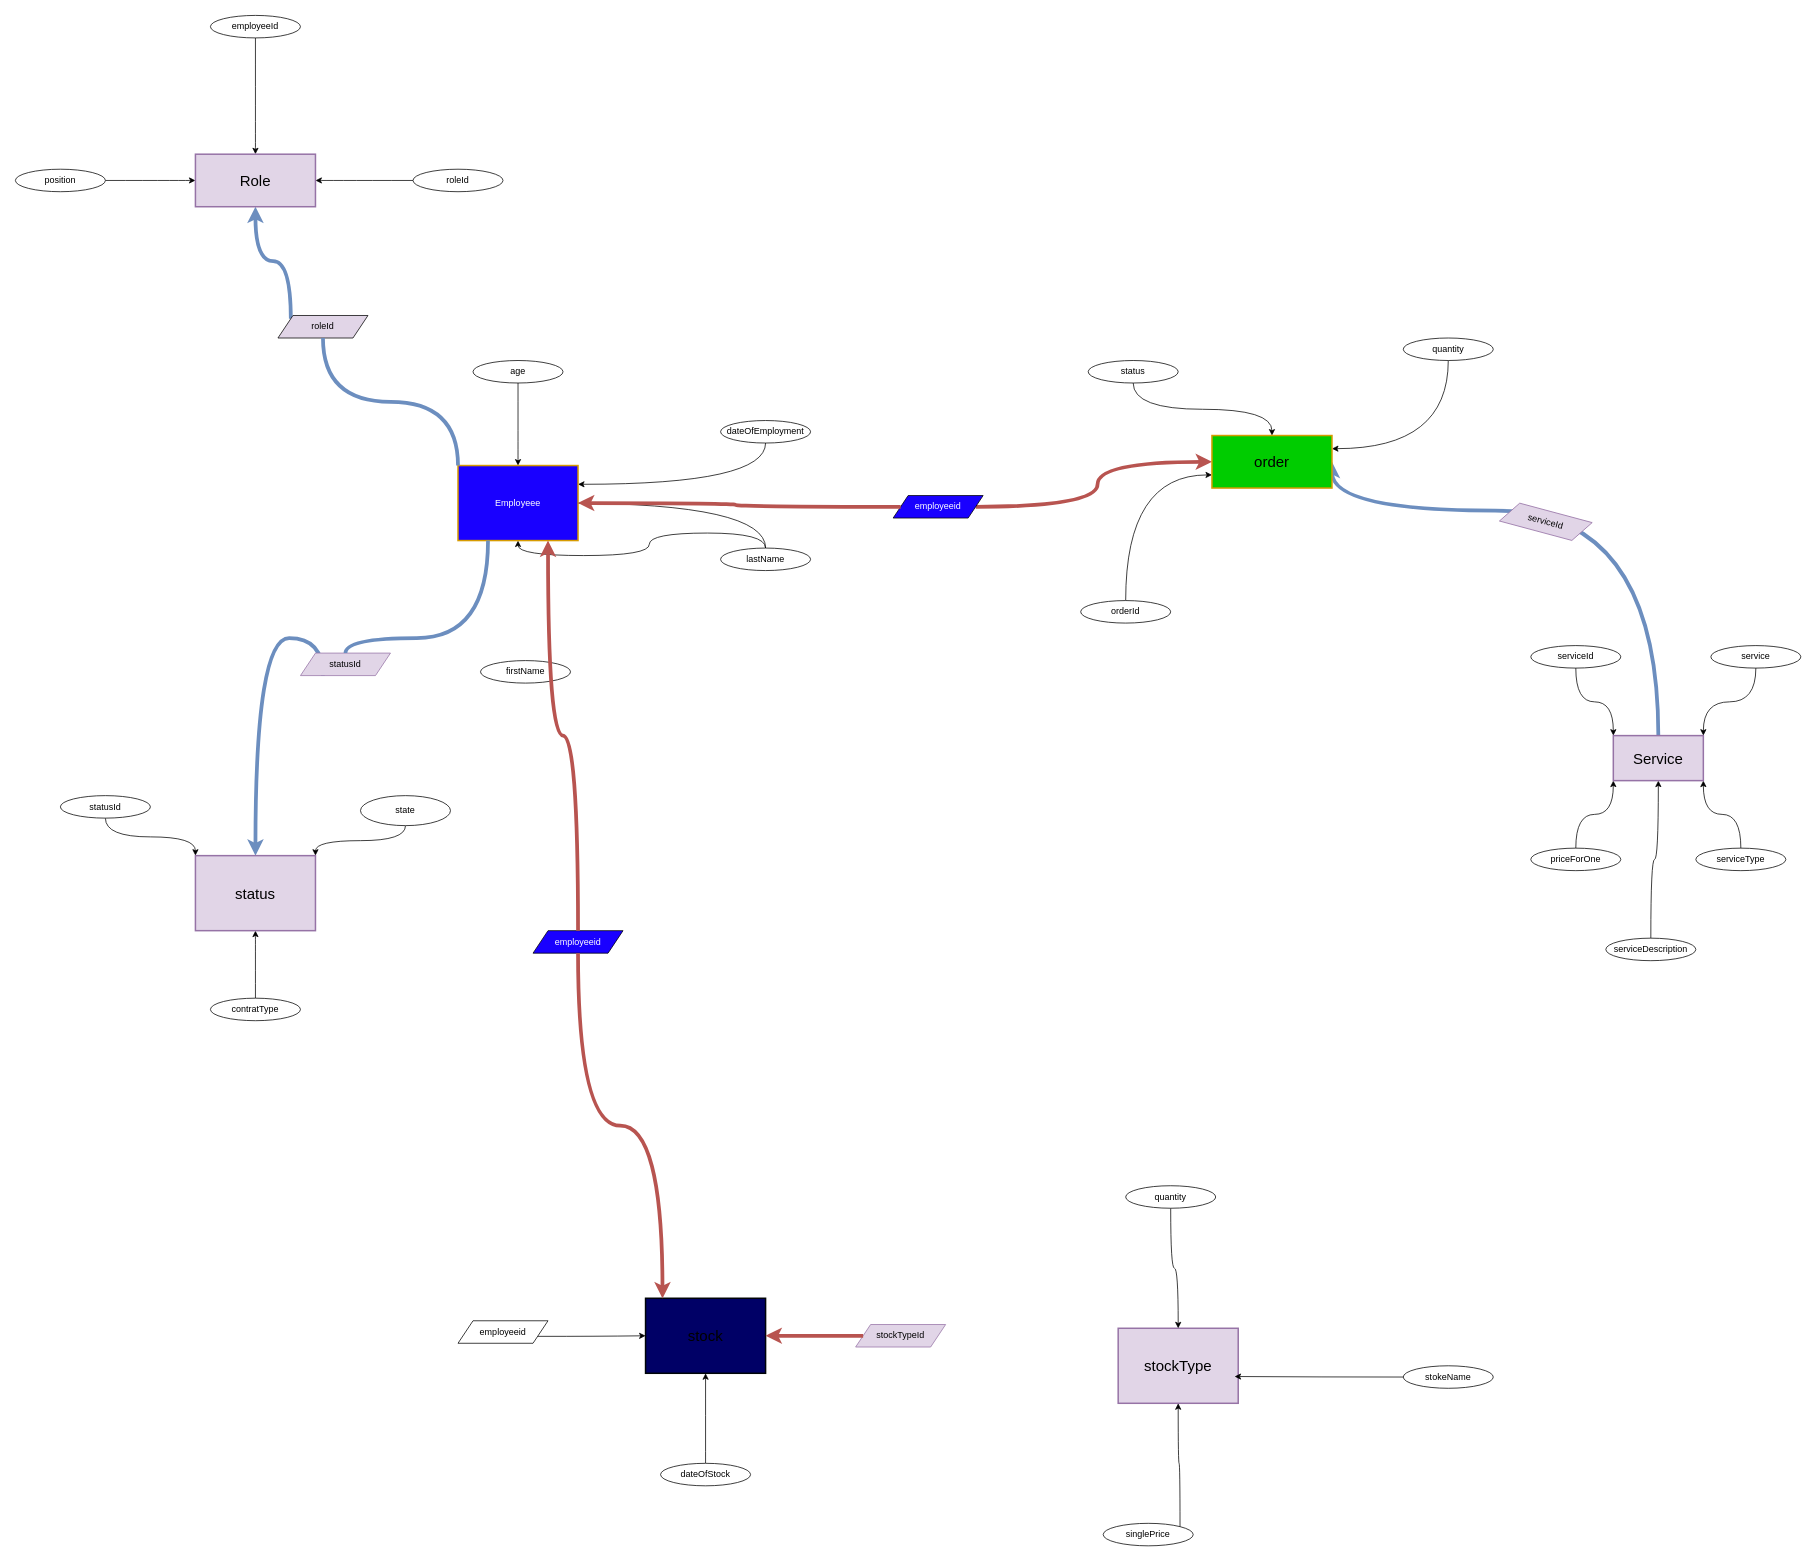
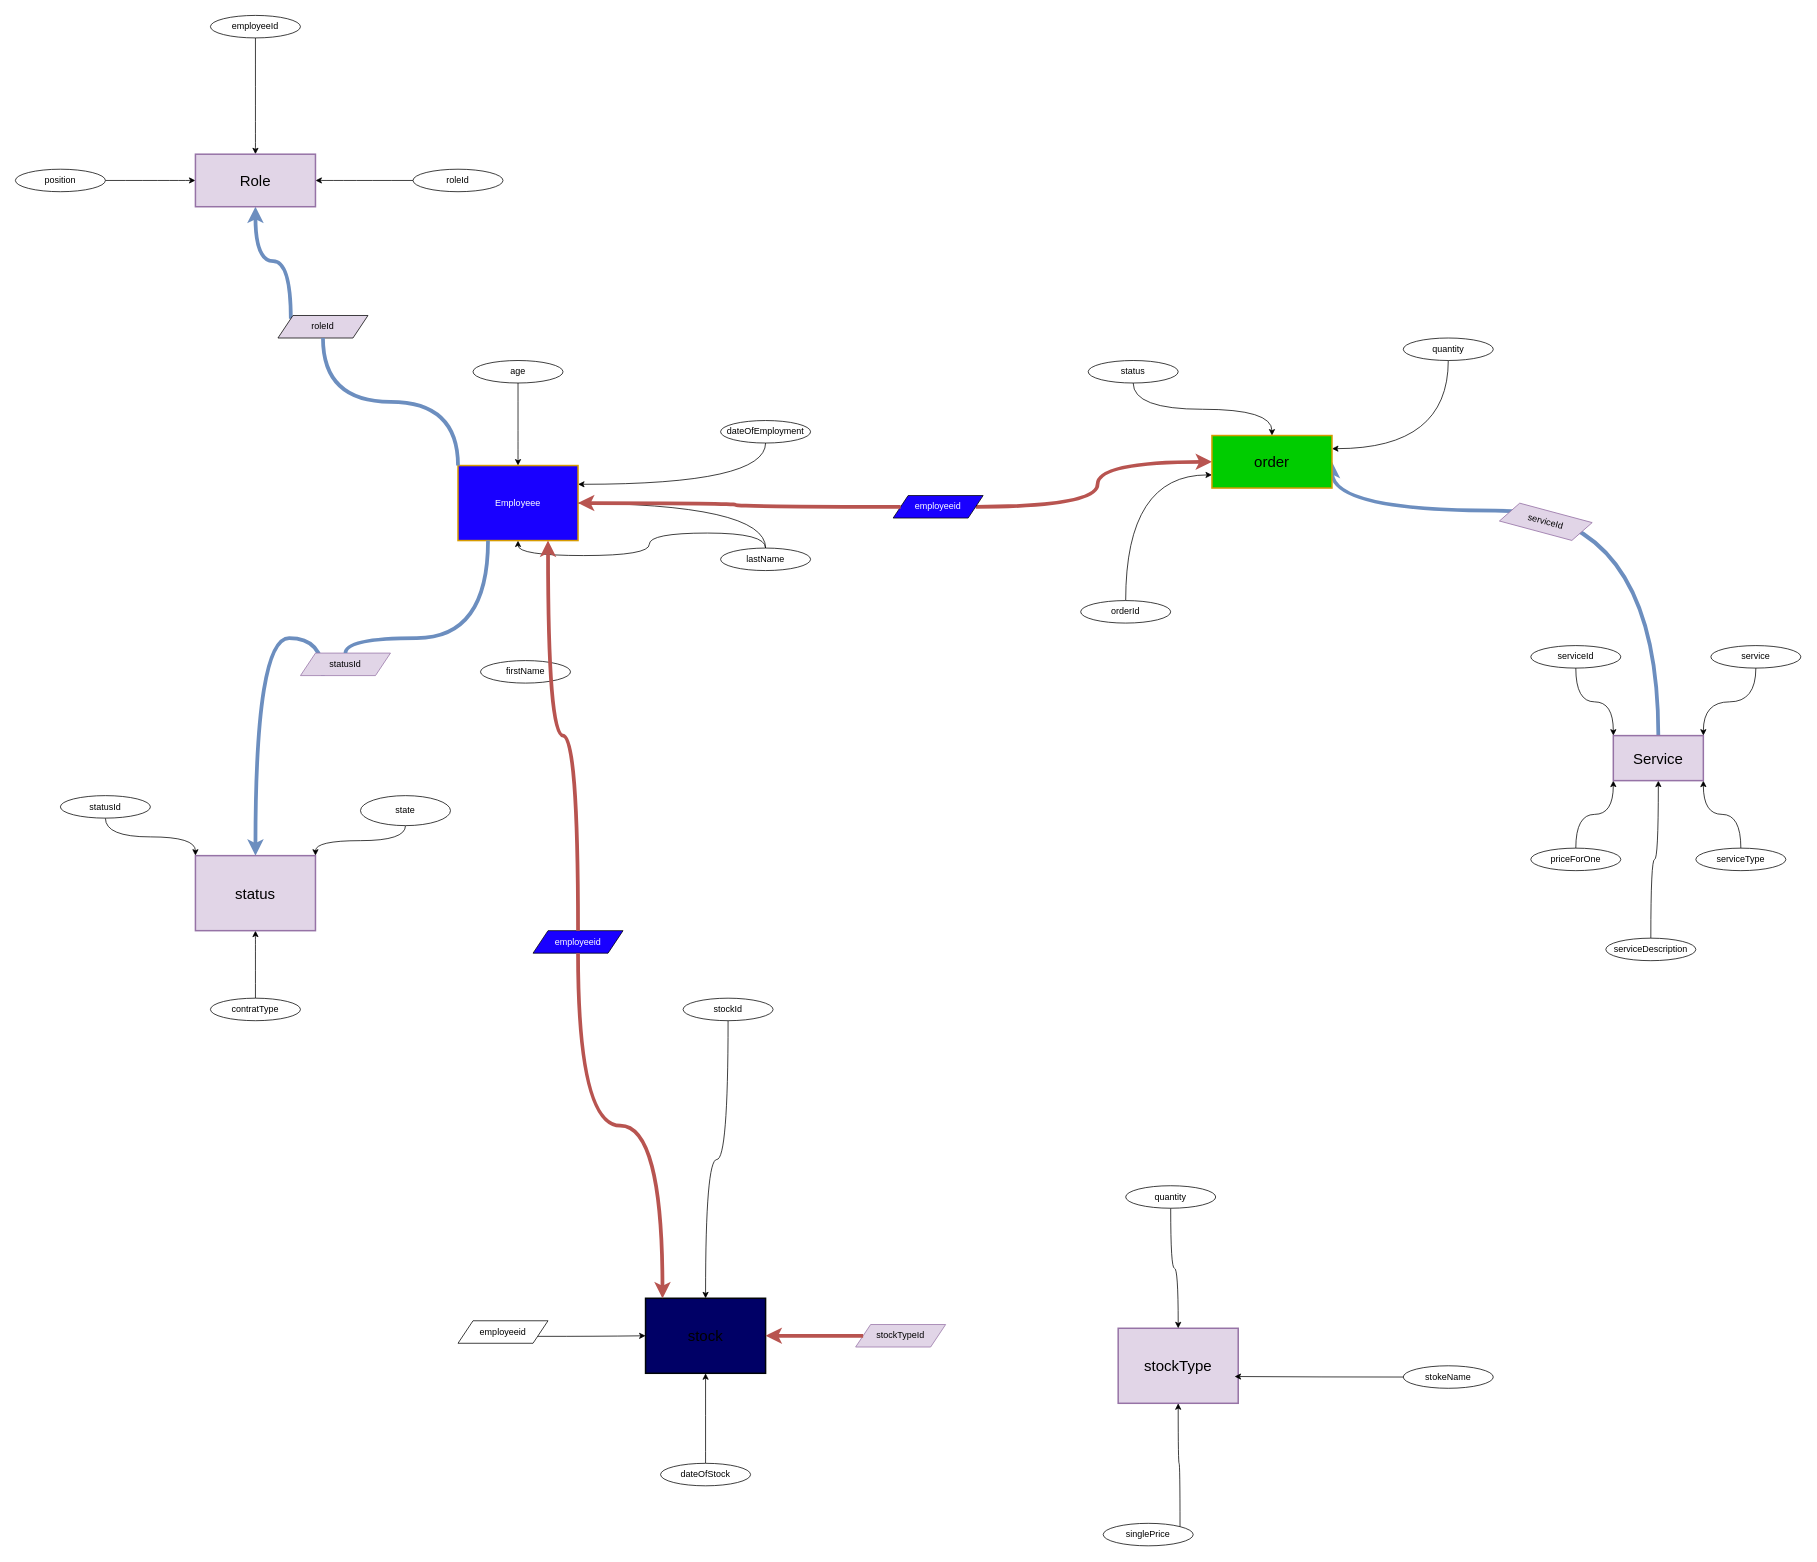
+ <mxCell id="50" value="stockId" style="ellipse;whiteSpace=wrap;html=1;fontFamily=Helvetica;fontSize=12;fontColor=rgb(0, 0, 0);align=center;strokeColor=rgb(0, 0, 0);fillColor=rgb(255, 255, 255);" vertex="1" parent="1"><mxGeometry x="910" y="1330" width="120" height="30" as="geometry" /></mxCell>
+ <mxCell id="49" style="edgeStyle=orthogonalEdgeStyle;curved=1;rounded=0;orthogonalLoop=1;jettySize=auto;html=1;exitX=0.5;exitY=1;exitDx=0;exitDy=0;entryX=0.5;entryY=0;entryDx=0;entryDy=0;" edge="1" parent="1" source="50" target="48"><mxGeometry relative="1" as="geometry" /></mxCell>
